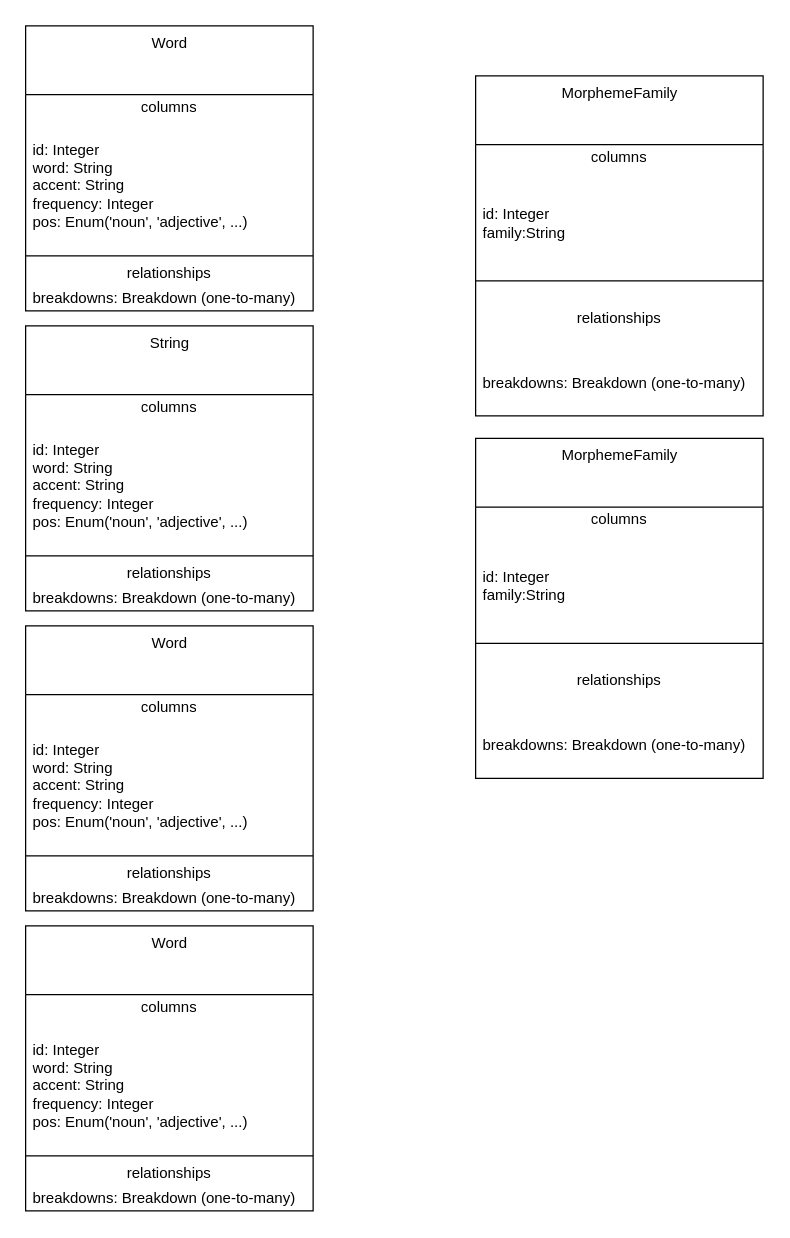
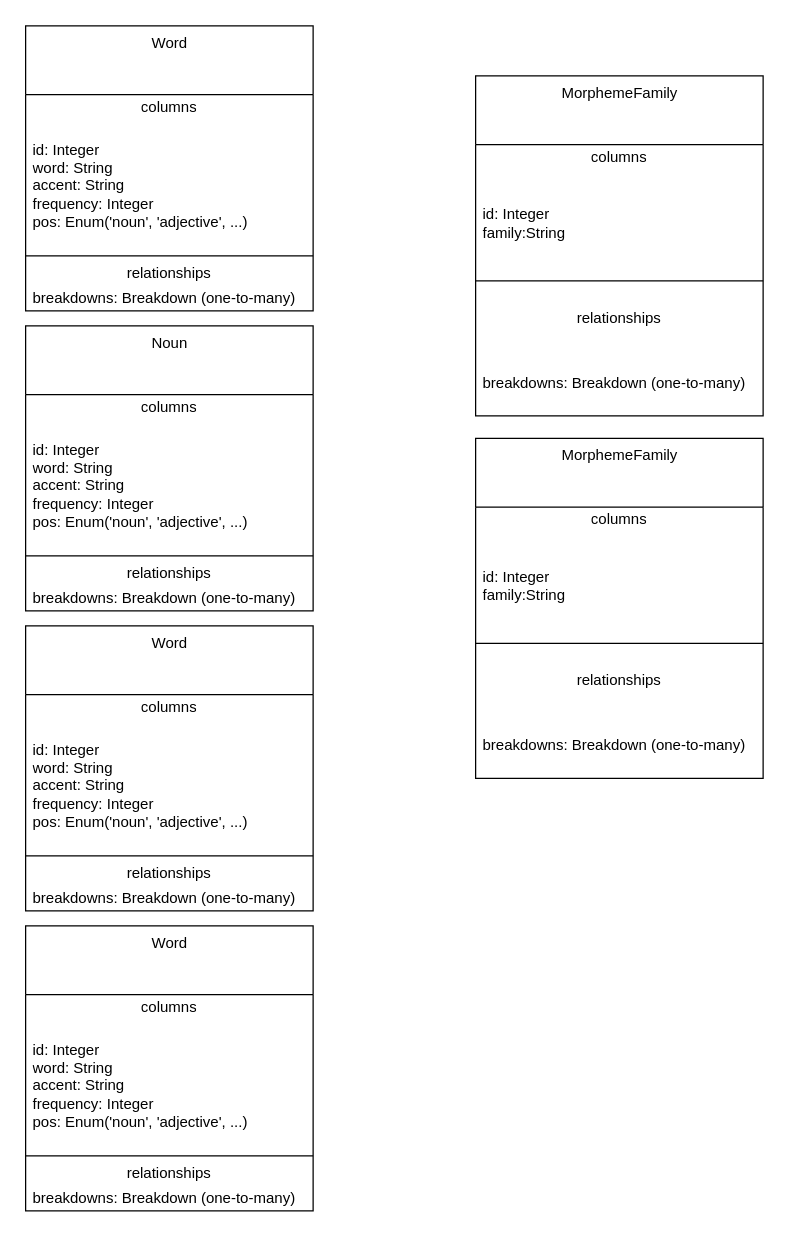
- <mxCell id="14" value="String" style="swimlane;fontStyle=0;align=center;verticalAlign=top;childLayout=stackLayout;horizontal=1;startSize=55;horizontalStack=0;resizeParent=1;resizeParentMax=0;resizeLast=0;collapsible=0;marginBottom=0;html=1;" vertex="1" parent="1"><mxGeometry x="20" y="260" width="230" height="228" as="geometry" /></mxCell>
+ <mxCell id="14" value="Noun" style="swimlane;fontStyle=0;align=center;verticalAlign=top;childLayout=stackLayout;horizontal=1;startSize=55;horizontalStack=0;resizeParent=1;resizeParentMax=0;resizeLast=0;collapsible=0;marginBottom=0;html=1;" vertex="1" parent="1"><mxGeometry x="20" y="260" width="230" height="228" as="geometry" /></mxCell>
